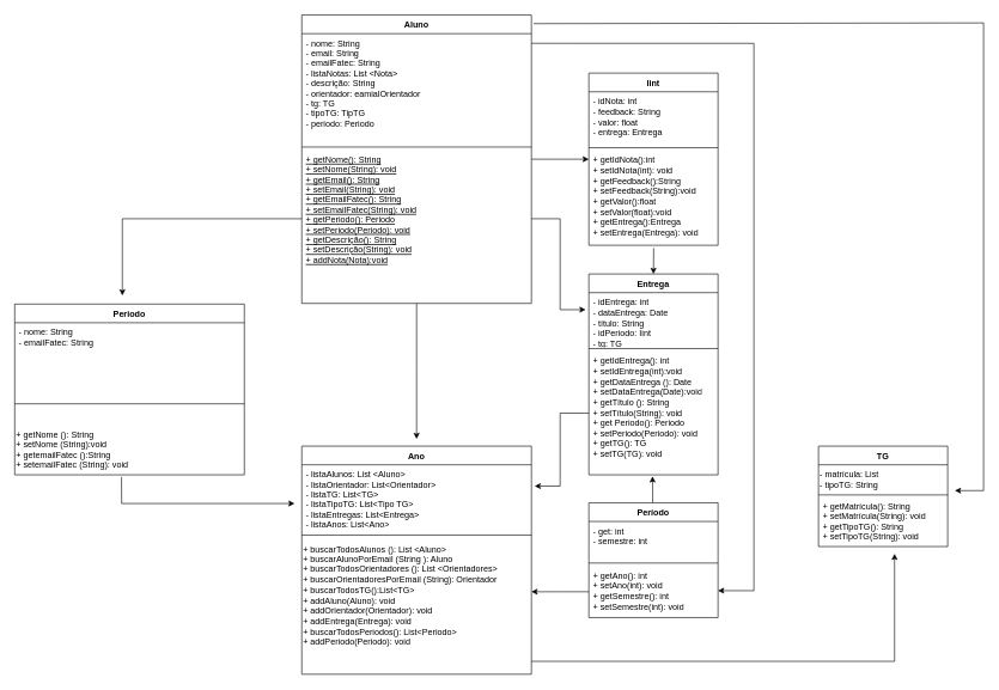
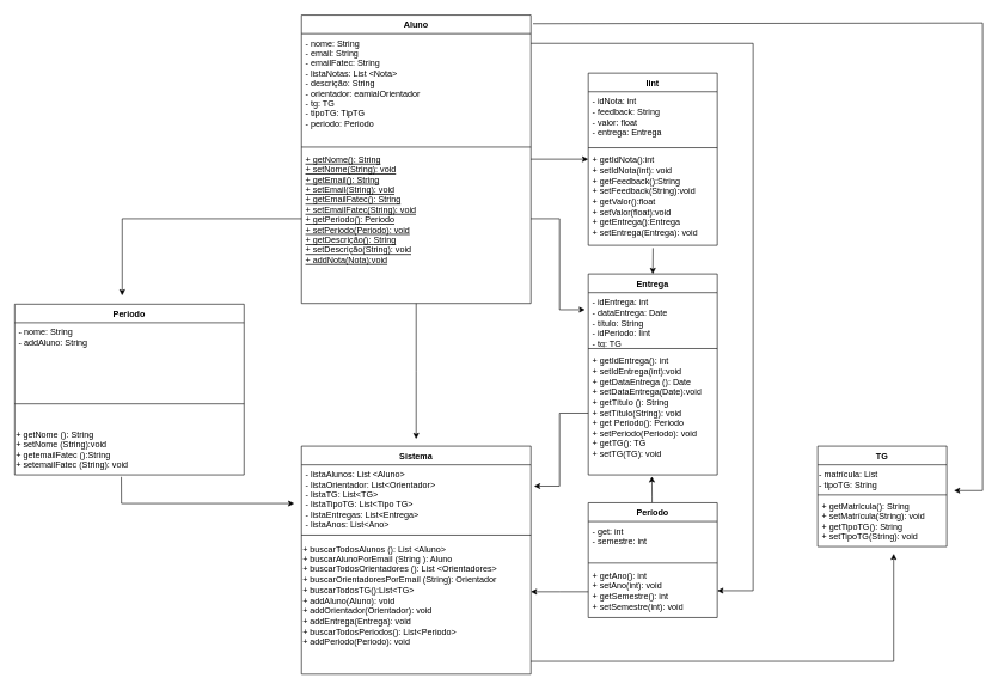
- <mxCell id="12" value="- nome: String&#10;- emailFatec: String" style="text;align=left;verticalAlign=top;spacingLeft=4;spacingRight=4;overflow=hidden;rotatable=0;points=[[0,0.5],[1,0.5]];portConstraint=eastwest;" parent="11" vertex="1"><mxGeometry y="26" width="320" height="84" as="geometry" /></mxCell>
+ <mxCell id="12" value="- nome: String&#10;- addAluno: String" style="text;align=left;verticalAlign=top;spacingLeft=4;spacingRight=4;overflow=hidden;rotatable=0;points=[[0,0.5],[1,0.5]];portConstraint=eastwest;" parent="11" vertex="1"><mxGeometry y="26" width="320" height="84" as="geometry" /></mxCell>
- <mxCell id="2" value="Ano" style="swimlane;fontStyle=1;align=center;verticalAlign=top;childLayout=stackLayout;horizontal=1;startSize=26;horizontalStack=0;resizeParent=1;resizeLast=0;collapsible=1;marginBottom=0;rounded=0;shadow=0;strokeWidth=1;" parent="1" vertex="1"><mxGeometry x="420" y="621" width="320" height="318" as="geometry"><mxRectangle x="230" y="140" width="160" height="26" as="alternateBounds" /></mxGeometry></mxCell>
+ <mxCell id="2" value="Sistema" style="swimlane;fontStyle=1;align=center;verticalAlign=top;childLayout=stackLayout;horizontal=1;startSize=26;horizontalStack=0;resizeParent=1;resizeLast=0;collapsible=1;marginBottom=0;rounded=0;shadow=0;strokeWidth=1;" parent="1" vertex="1"><mxGeometry x="420" y="621" width="320" height="318" as="geometry"><mxRectangle x="230" y="140" width="160" height="26" as="alternateBounds" /></mxGeometry></mxCell>
